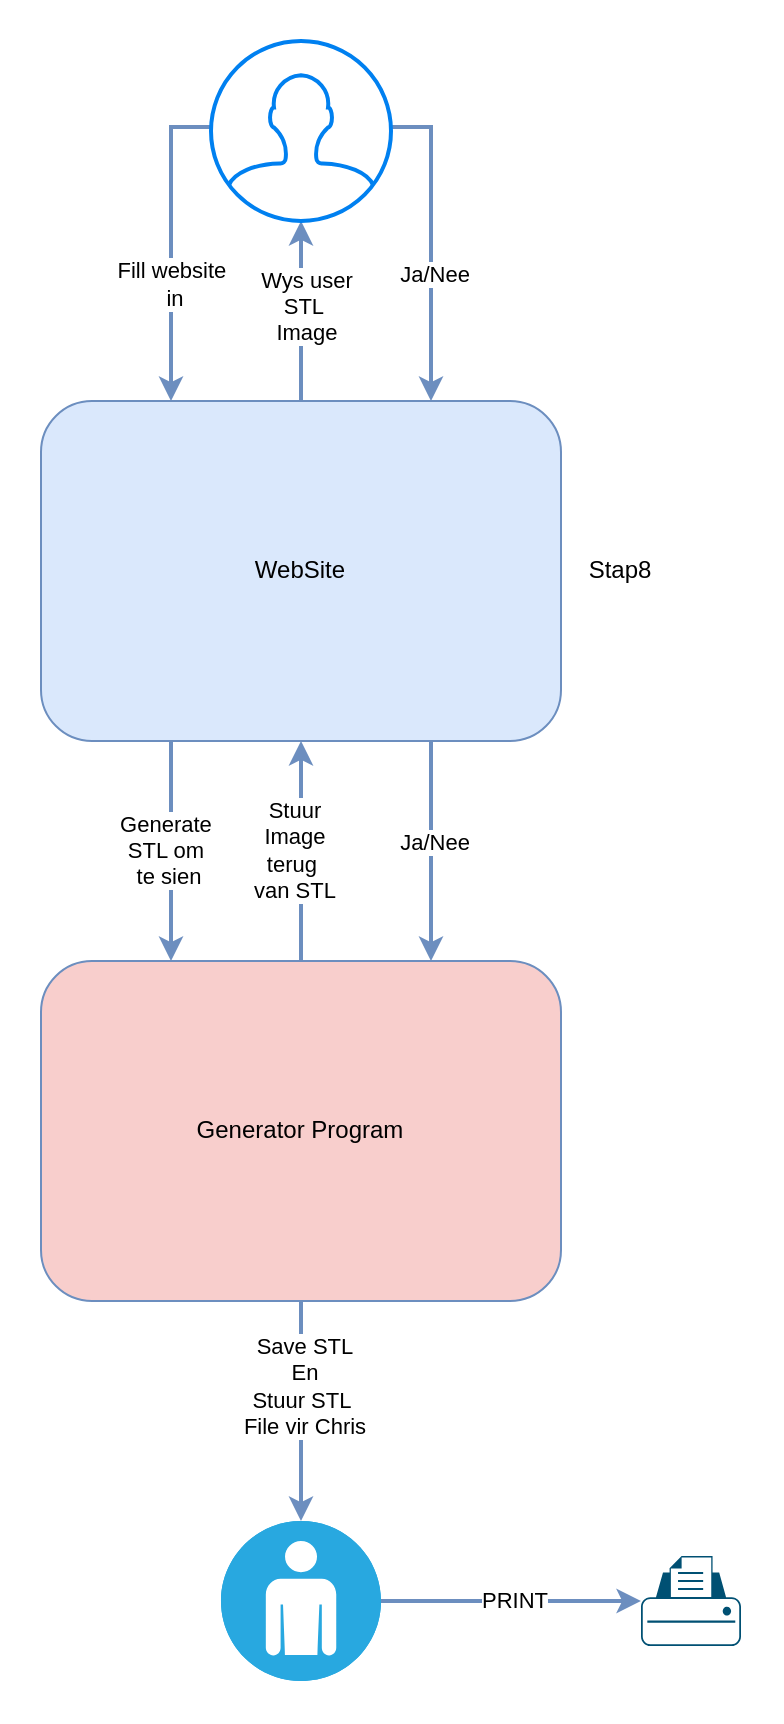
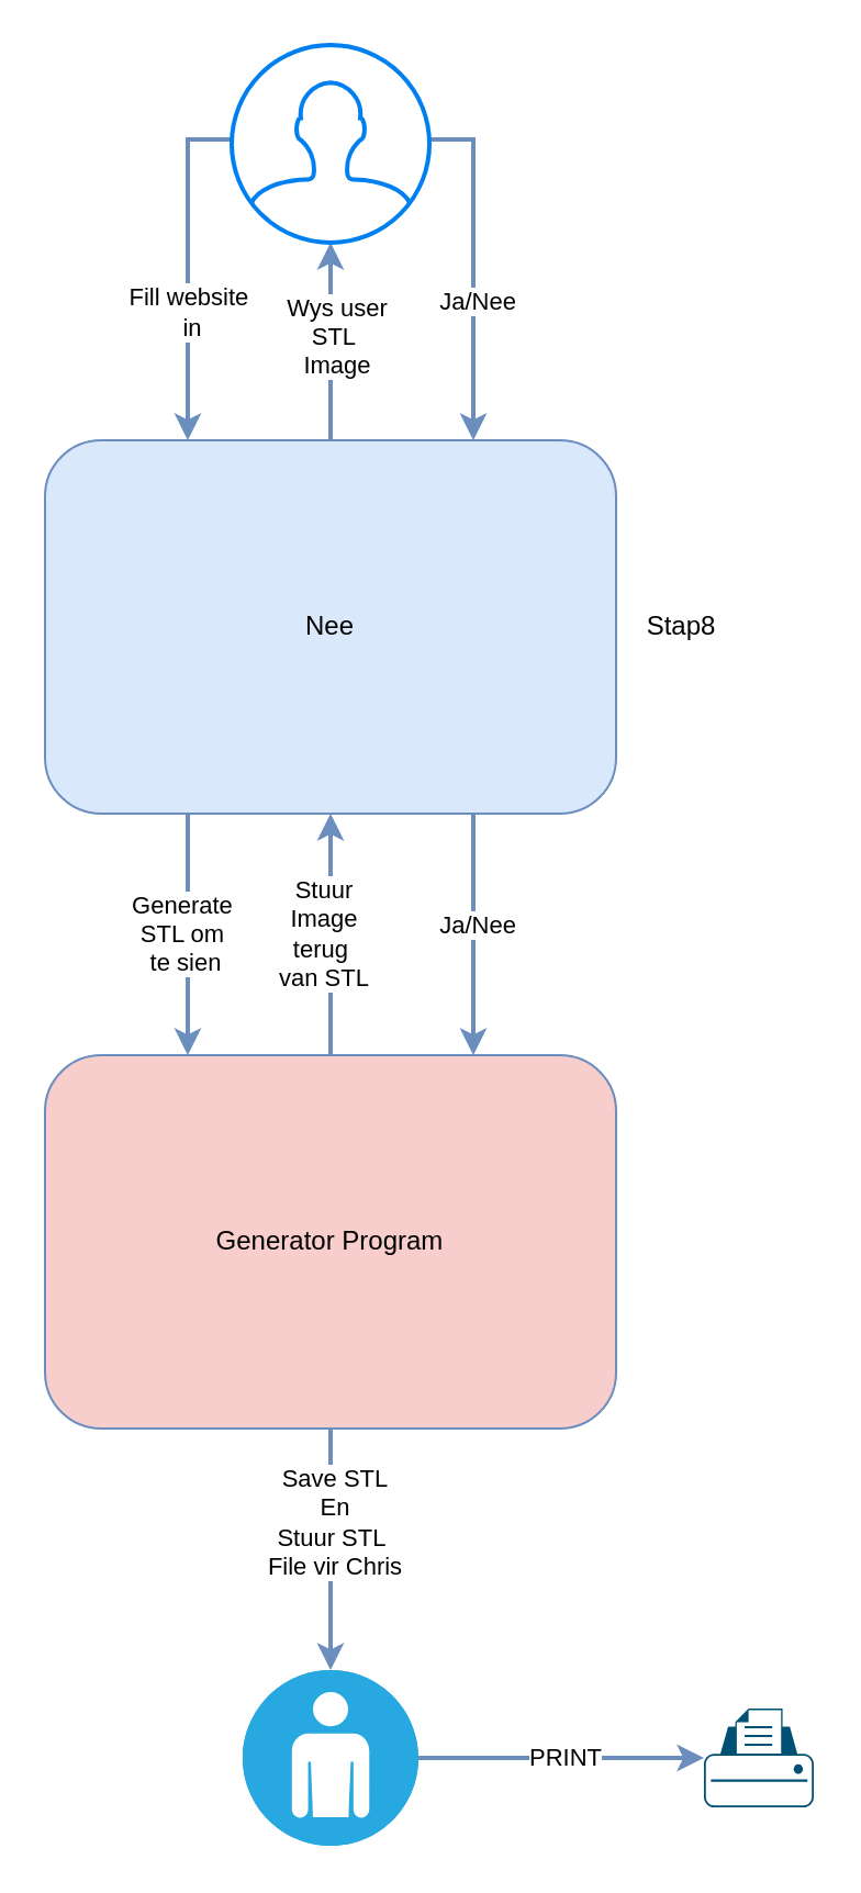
- <mxCell id="8" value="WebSite" style="rounded=1;whiteSpace=wrap;html=1;fillColor=#dae8fc;strokeColor=#6c8ebf;" vertex="1" parent="1"><mxGeometry x="20" y="200" width="260" height="170" as="geometry" /></mxCell>
+ <mxCell id="8" value="Nee" style="rounded=1;whiteSpace=wrap;html=1;fillColor=#dae8fc;strokeColor=#6c8ebf;" vertex="1" parent="1"><mxGeometry x="20" y="200" width="260" height="170" as="geometry" /></mxCell>
